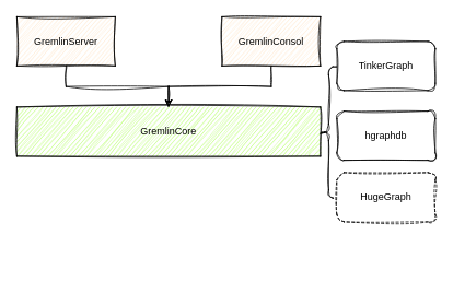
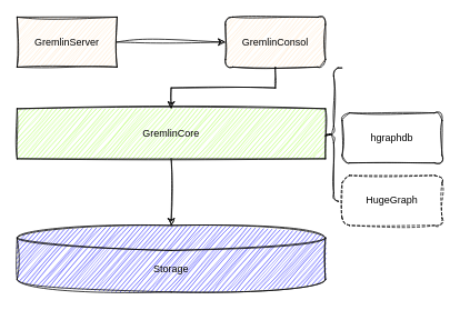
- <mxCell id="5" value="GremlinConsol" style="rounded=0;whiteSpace=wrap;html=1;sketch=1;curveFitting=1;jiggle=2;fillColor=#FFE6CC;" parent="1" vertex="1"><mxGeometry x="270" y="20" width="120" height="60" as="geometry" /></mxCell>
+ <mxCell id="5" value="GremlinConsol" style="whiteSpace=wrap;html=1;sketch=1;curveFitting=1;jiggle=2;fillColor=#FFE6CC;rounded=1;" parent="1" vertex="1"><mxGeometry x="270" y="20" width="120" height="60" as="geometry" /></mxCell>
- <mxCell id="10" value="TinkerGraph" style="rounded=1;whiteSpace=wrap;html=1;sketch=1;curveFitting=1;jiggle=2;" parent="1" vertex="1"><mxGeometry x="410" y="50" width="120" height="60" as="geometry" /></mxCell>
- <mxCell id="2" value="" style="edgeStyle=orthogonalEdgeStyle;rounded=0;orthogonalLoop=1;jettySize=auto;html=1;sketch=1;curveFitting=1;jiggle=2;" parent="1" source="3" target="7" edge="1"><mxGeometry relative="1" as="geometry" /></mxCell>
+ <mxCell id="2" value="" style="edgeStyle=orthogonalEdgeStyle;rounded=0;orthogonalLoop=1;jettySize=auto;html=1;sketch=1;curveFitting=1;jiggle=2;" parent="1" source="3" target="5" edge="1"><mxGeometry relative="1" as="geometry" /></mxCell>
+ <mxCell id="6" value="" style="edgeStyle=orthogonalEdgeStyle;rounded=0;orthogonalLoop=1;jettySize=auto;html=1;sketch=1;curveFitting=1;jiggle=2;" parent="1" source="7" target="8" edge="1"><mxGeometry relative="1" as="geometry" /></mxCell>
+ <mxCell id="8" value="Storage" style="shape=cylinder3;whiteSpace=wrap;html=1;boundedLbl=1;backgroundOutline=1;size=15;sketch=1;curveFitting=1;jiggle=2;fillColor=#3333FF;" parent="1" vertex="1"><mxGeometry x="20" y="270" width="370" height="80" as="geometry" /></mxCell>
